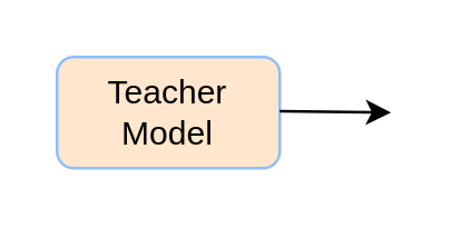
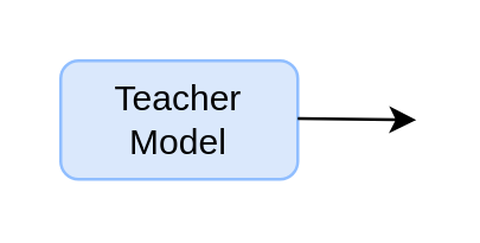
- <mxCell id="2" value="Teacher&lt;br&gt;Model" style="rounded=1;whiteSpace=wrap;html=1;fillColor=#ffe6cc;strokeColor=#90BEFF;" vertex="1" parent="1"><mxGeometry x="20" y="20" width="80" height="40" as="geometry" /></mxCell>
+ <mxCell id="2" value="Teacher&lt;br&gt;Model" style="rounded=1;whiteSpace=wrap;html=1;fillColor=#dae8fc;strokeColor=#90BEFF;" vertex="1" parent="1"><mxGeometry x="20" y="20" width="80" height="40" as="geometry" /></mxCell>
